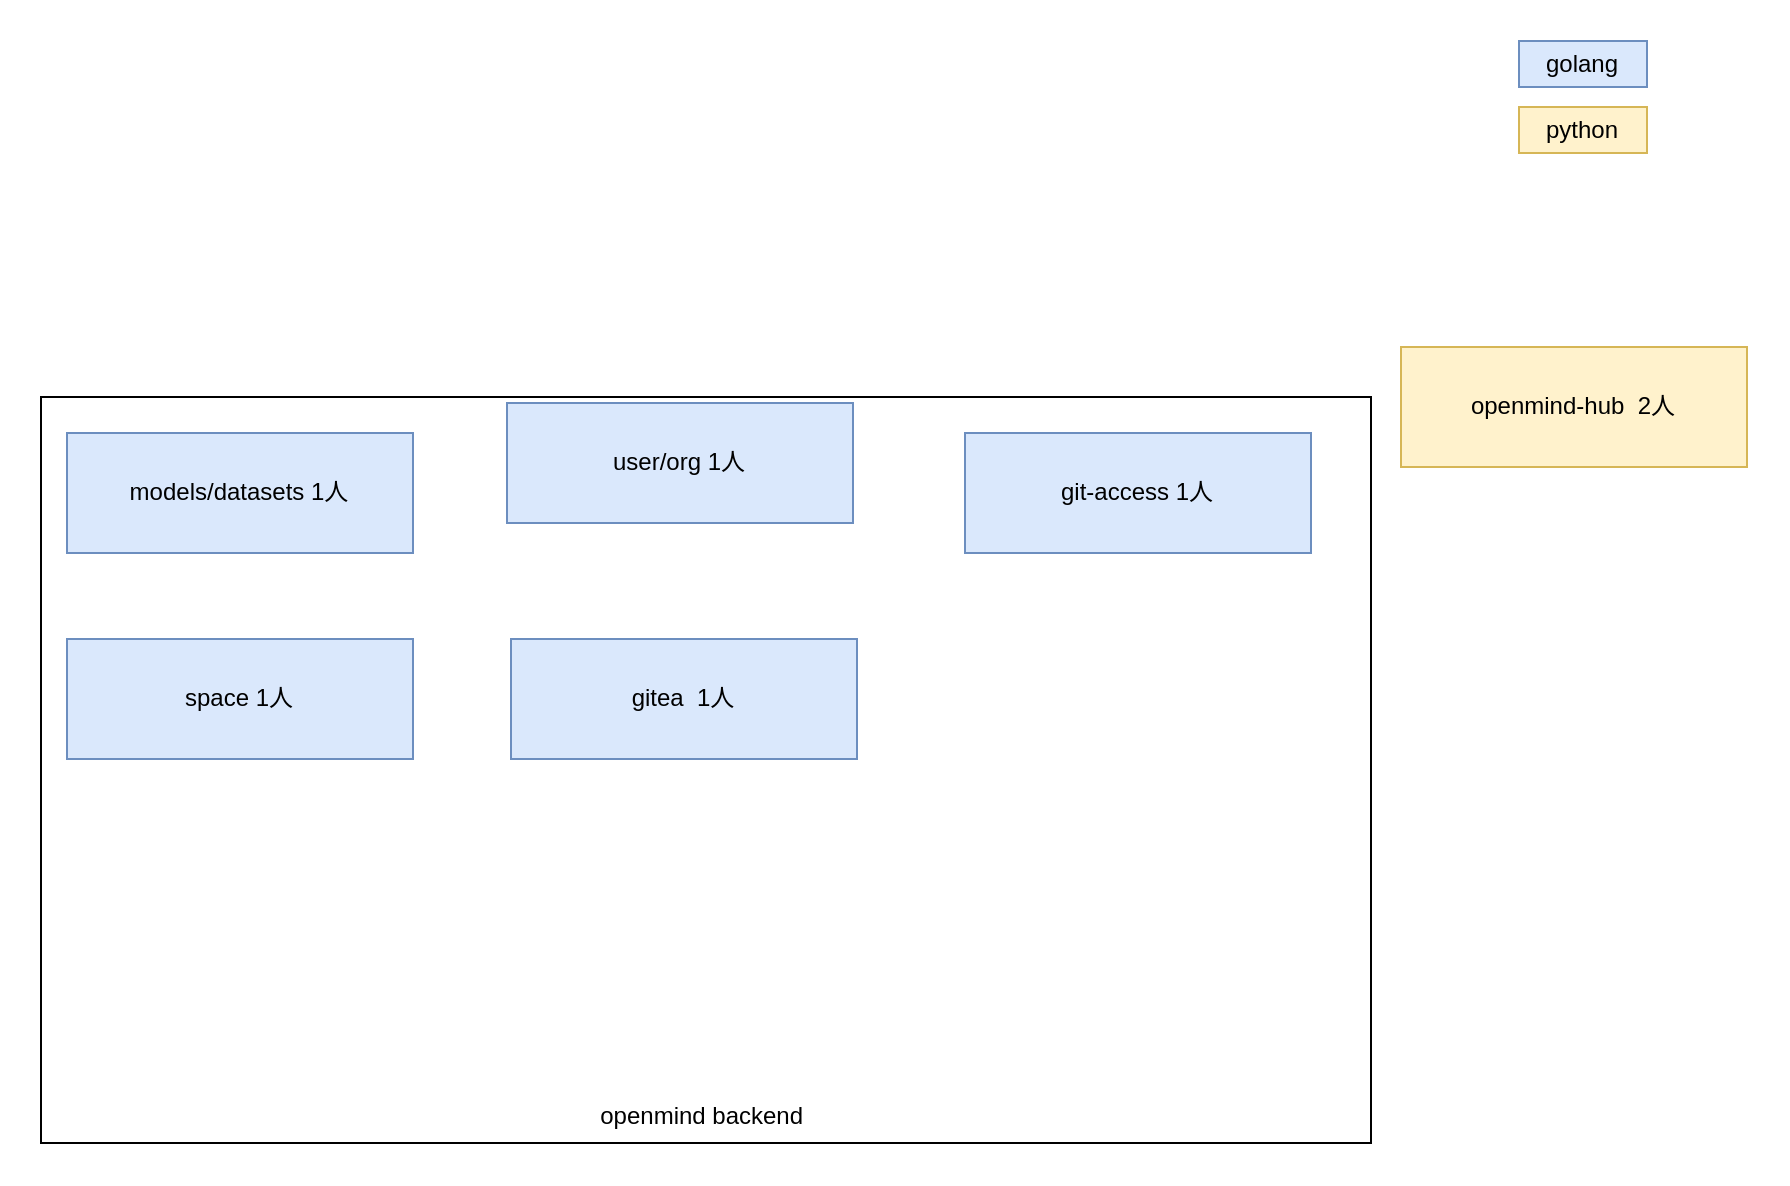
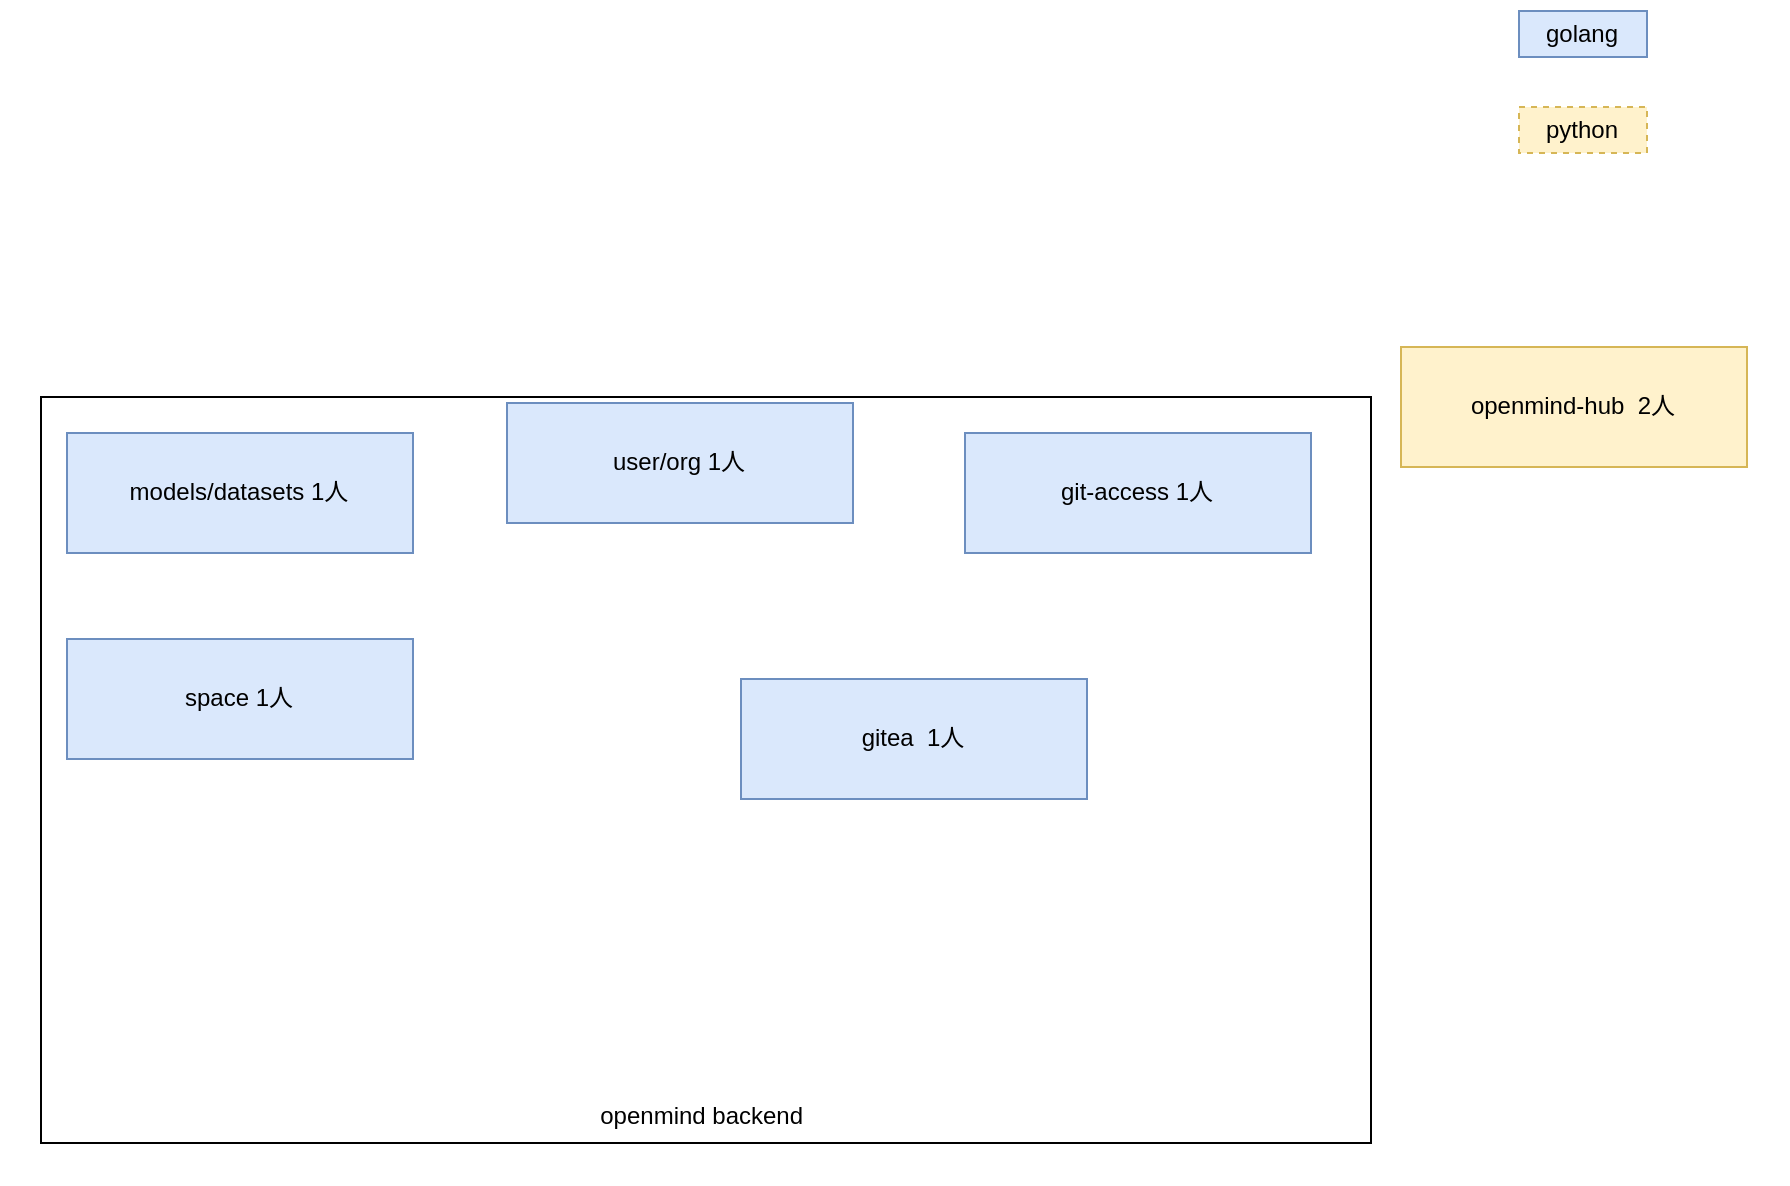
- <mxCell id="10" value="golang" style="rounded=0;whiteSpace=wrap;html=1;fillColor=#dae8fc;strokeColor=#6c8ebf;" vertex="1" parent="1"><mxGeometry x="759" y="20" width="64" height="23" as="geometry" /></mxCell>
+ <mxCell id="10" value="golang" style="rounded=0;whiteSpace=wrap;html=1;fillColor=#dae8fc;strokeColor=#6c8ebf;" vertex="1" parent="1"><mxGeometry x="759" y="5" width="64" height="23" as="geometry" /></mxCell>
- <mxCell id="9" value="python" style="rounded=0;whiteSpace=wrap;html=1;fillColor=#fff2cc;strokeColor=#d6b656;" vertex="1" parent="1"><mxGeometry x="759" y="53" width="64" height="23" as="geometry" /></mxCell>
+ <mxCell id="9" value="python" style="rounded=0;whiteSpace=wrap;html=1;fillColor=#fff2cc;strokeColor=#d6b656;dashed=1;" vertex="1" parent="1"><mxGeometry x="759" y="53" width="64" height="23" as="geometry" /></mxCell>
- <mxCell id="7" value="gitea&amp;nbsp;&amp;nbsp;1人" style="rounded=0;whiteSpace=wrap;html=1;fillColor=#dae8fc;strokeColor=#6c8ebf;" vertex="1" parent="1"><mxGeometry x="255" y="319" width="173" height="60" as="geometry" /></mxCell>
+ <mxCell id="7" value="gitea&amp;nbsp;&amp;nbsp;1人" style="rounded=0;whiteSpace=wrap;html=1;fillColor=#dae8fc;strokeColor=#6c8ebf;" vertex="1" parent="1"><mxGeometry x="370" y="339" width="173" height="60" as="geometry" /></mxCell>
